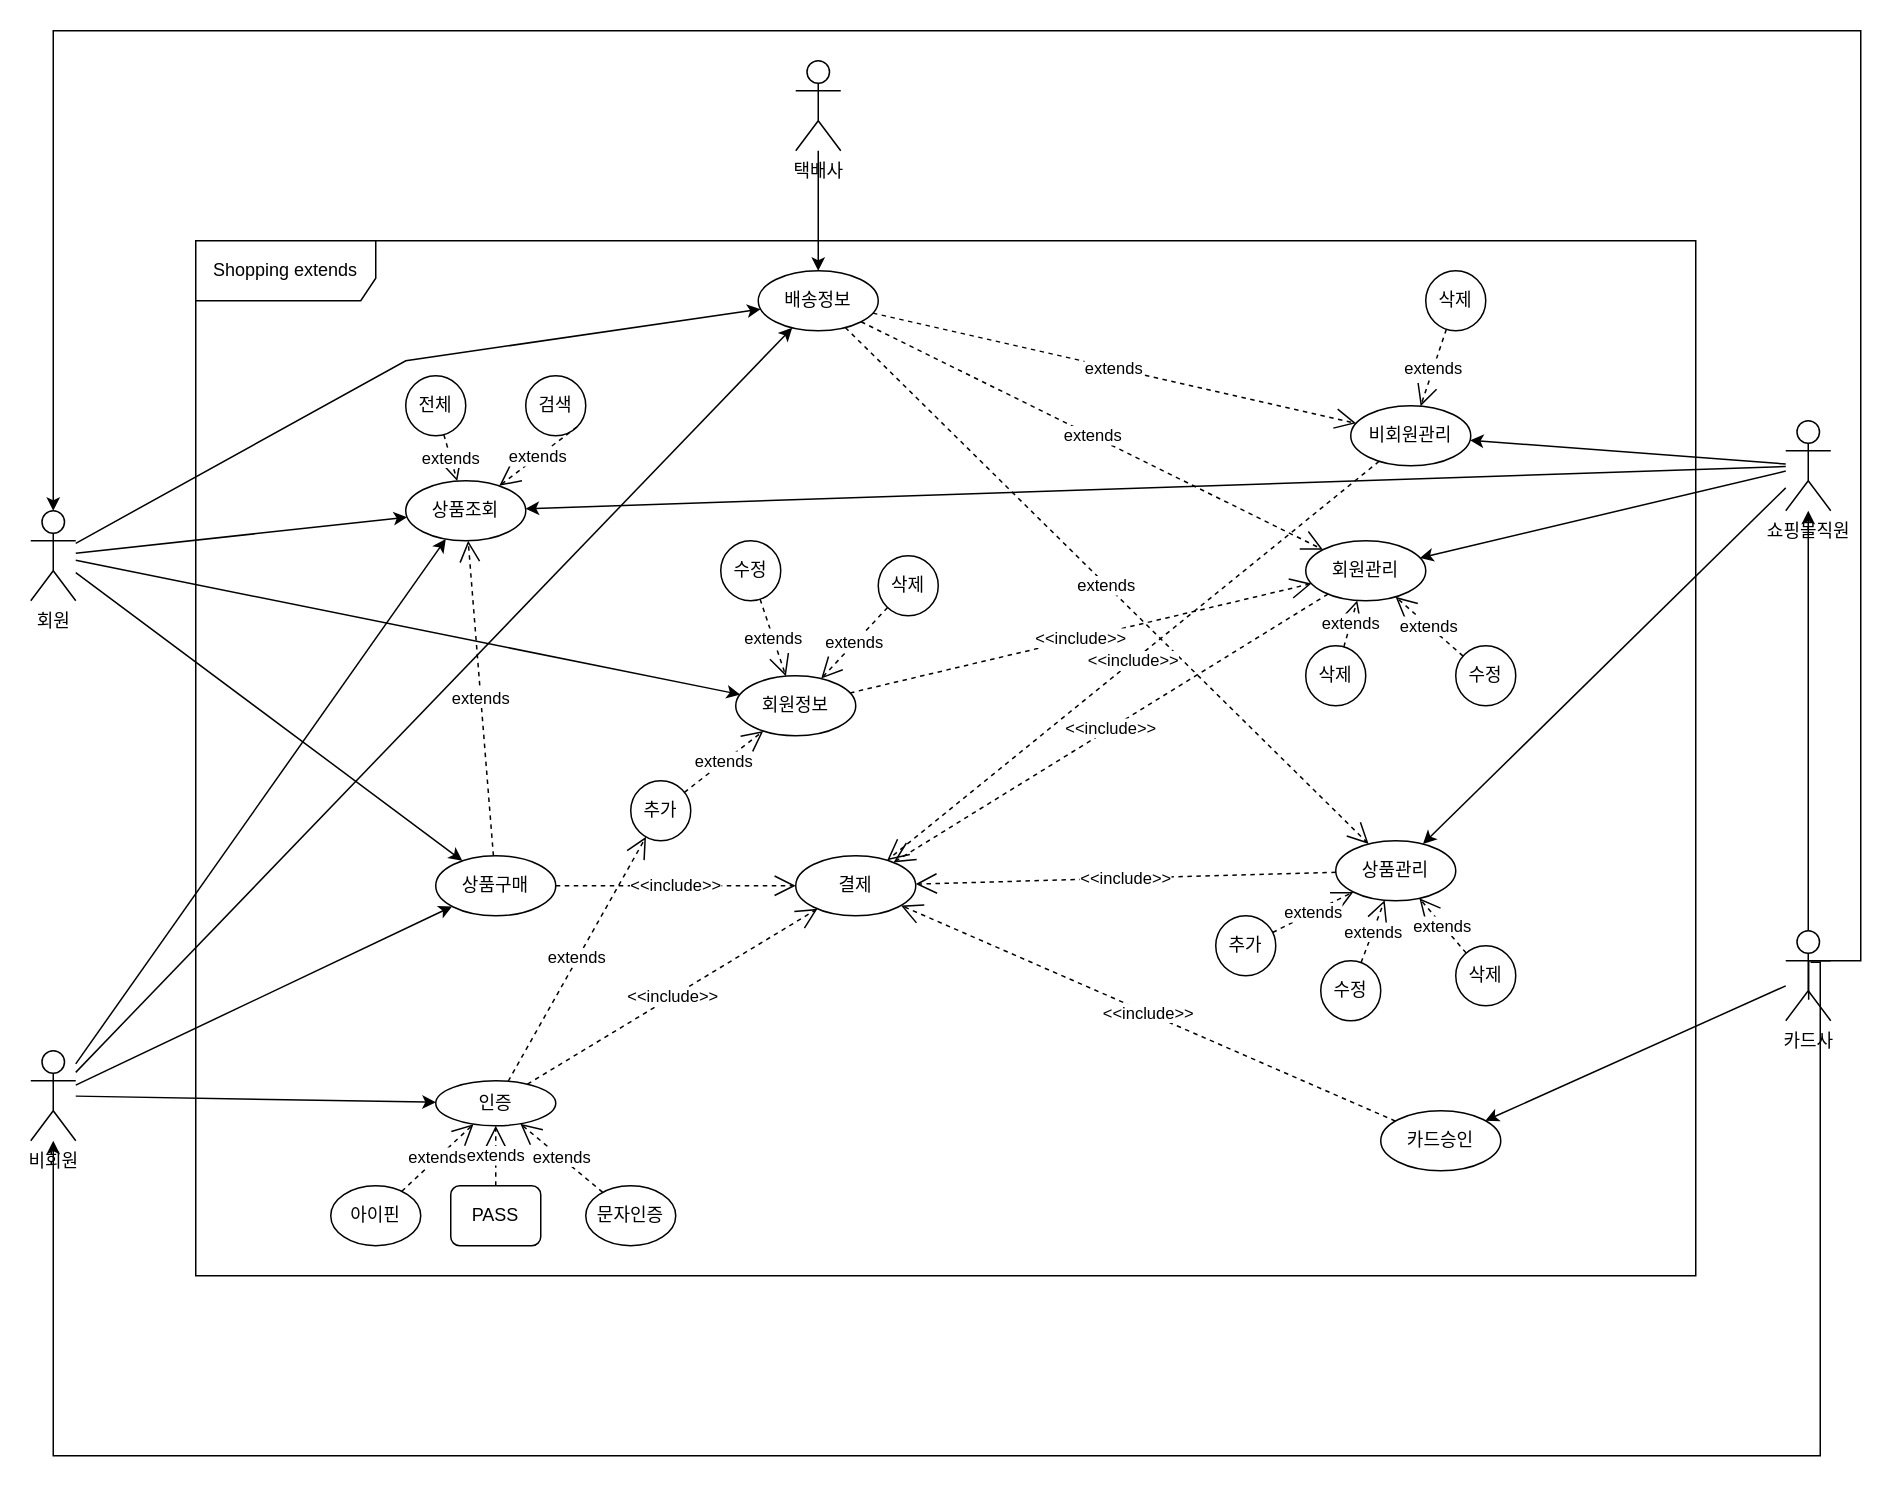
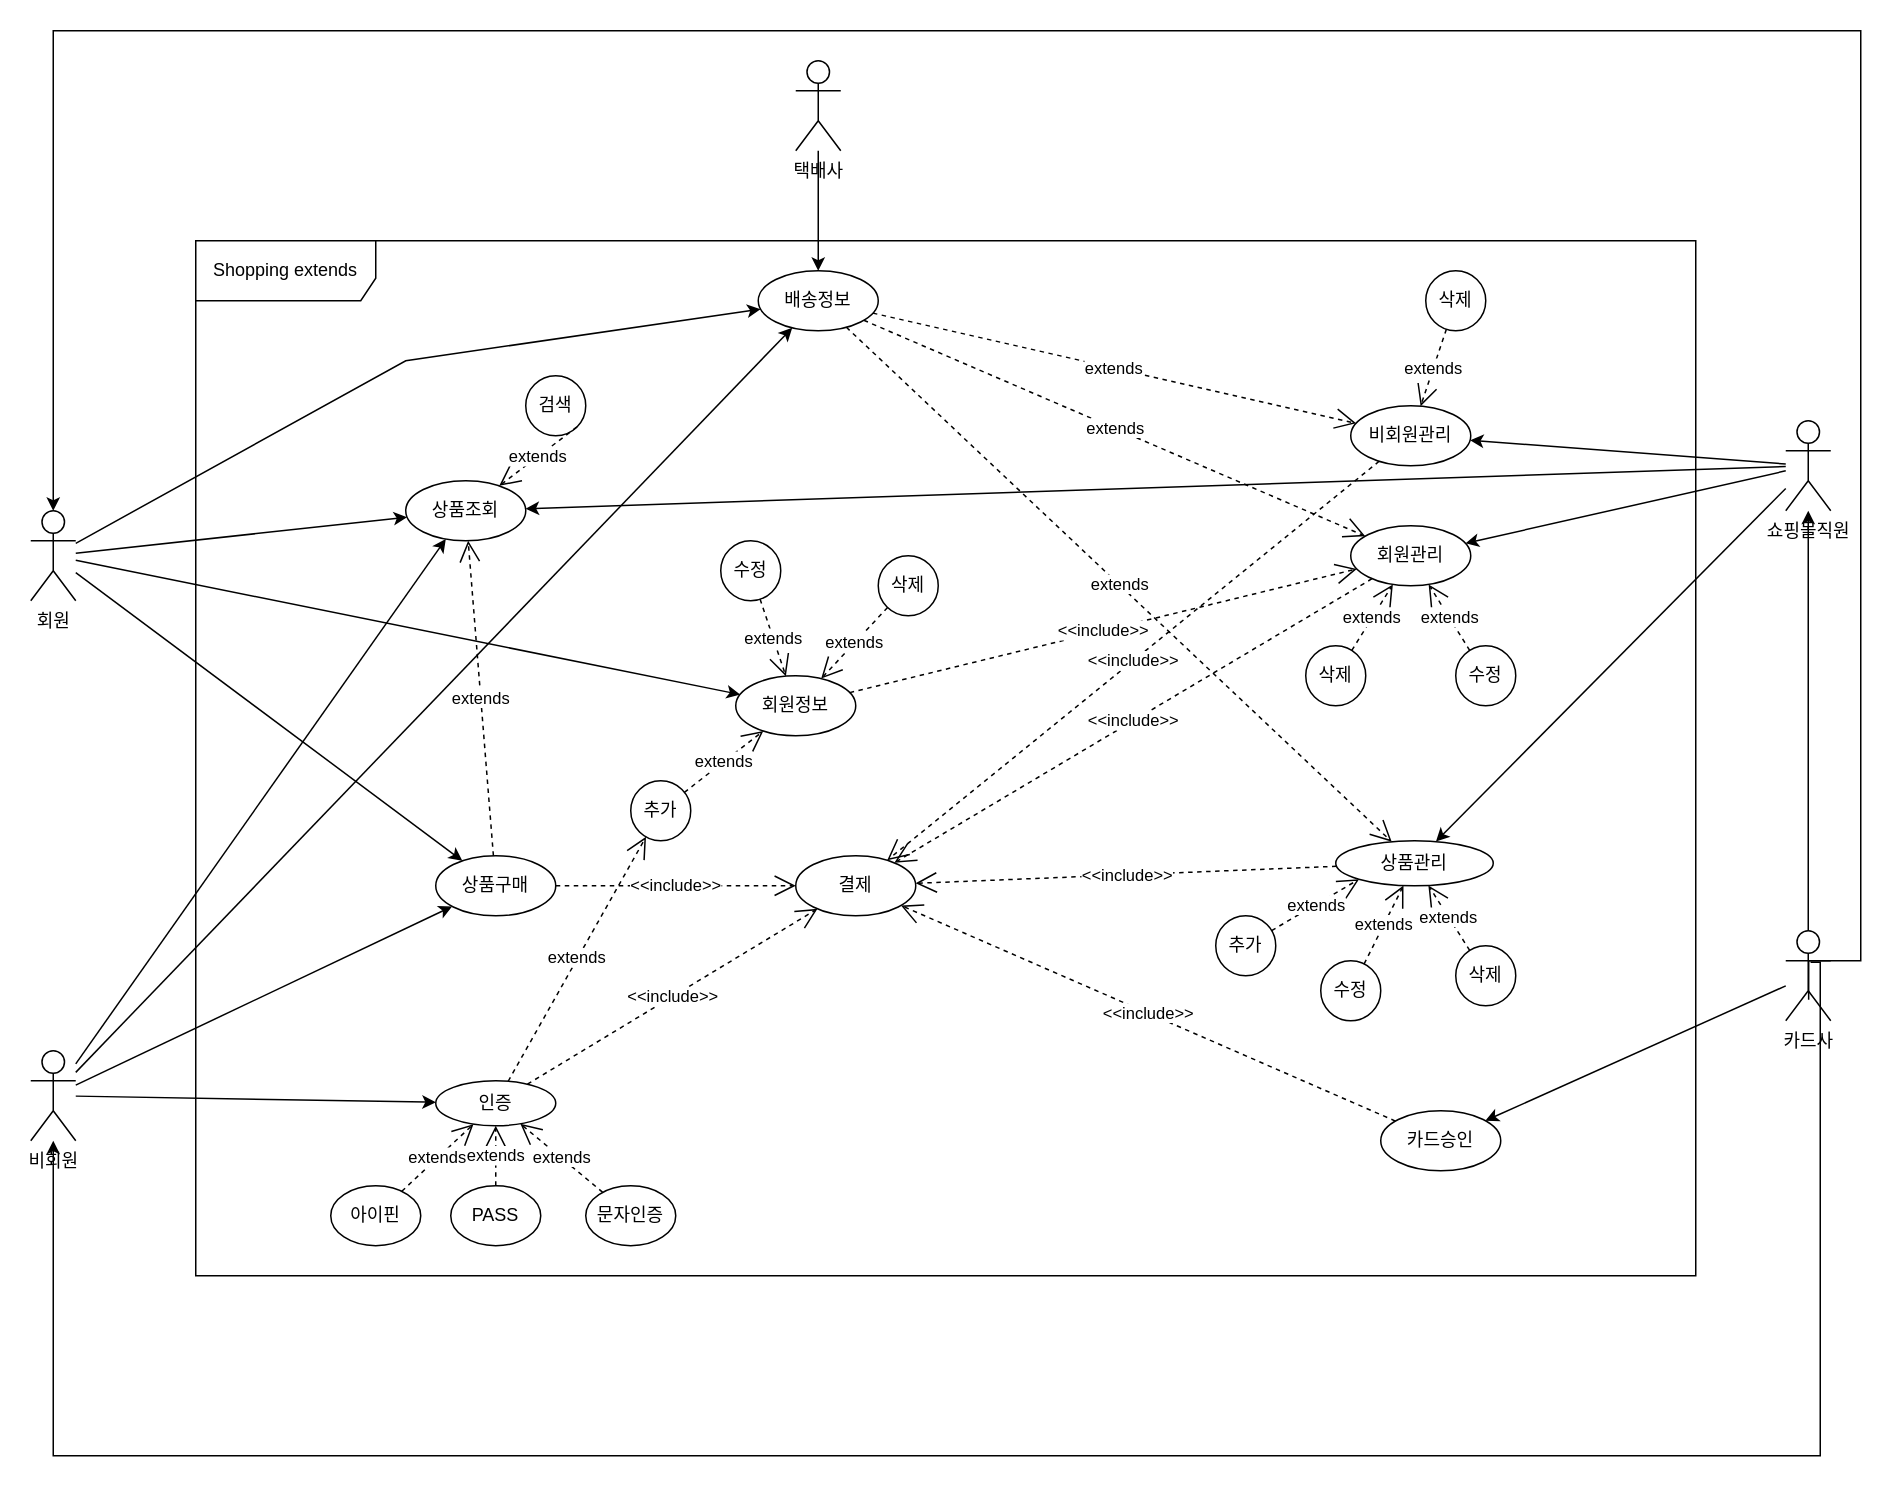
- <mxCell id="44" value="전체" style="ellipse;whiteSpace=wrap;html=1;" vertex="1" parent="1"><mxGeometry x="270" y="250" width="40" height="40" as="geometry" /></mxCell>
- <mxCell id="46" value="extends" style="endArrow=open;endSize=12;dashed=1;html=1;rounded=0;" edge="1" parent="1" source="44" target="31"><mxGeometry width="160" relative="1" as="geometry"><mxPoint x="420" y="430" as="sourcePoint" /><mxPoint x="510" y="458" as="targetPoint" /></mxGeometry></mxCell>
- <mxCell id="15" value="회원관리" style="ellipse;whiteSpace=wrap;html=1;" vertex="1" parent="1"><mxGeometry x="870" y="360" width="80" height="40" as="geometry" /></mxCell>
+ <mxCell id="15" value="회원관리" style="ellipse;whiteSpace=wrap;html=1;" vertex="1" parent="1"><mxGeometry x="900" y="350" width="80" height="40" as="geometry" /></mxCell>
- <mxCell id="26" value="상품관리" style="ellipse;whiteSpace=wrap;html=1;" vertex="1" parent="1"><mxGeometry x="890" y="560" width="80" height="40" as="geometry" /></mxCell>
+ <mxCell id="26" value="상품관리" style="ellipse;whiteSpace=wrap;html=1;" vertex="1" parent="1"><mxGeometry x="890" y="560" width="105" height="30" as="geometry" /></mxCell>
- <mxCell id="63" value="PASS" style="whiteSpace=wrap;html=1;rounded=1;" vertex="1" parent="1"><mxGeometry x="300" y="790" width="60" height="40" as="geometry" /></mxCell>
+ <mxCell id="63" value="PASS" style="ellipse;whiteSpace=wrap;html=1;" vertex="1" parent="1"><mxGeometry x="300" y="790" width="60" height="40" as="geometry" /></mxCell>
